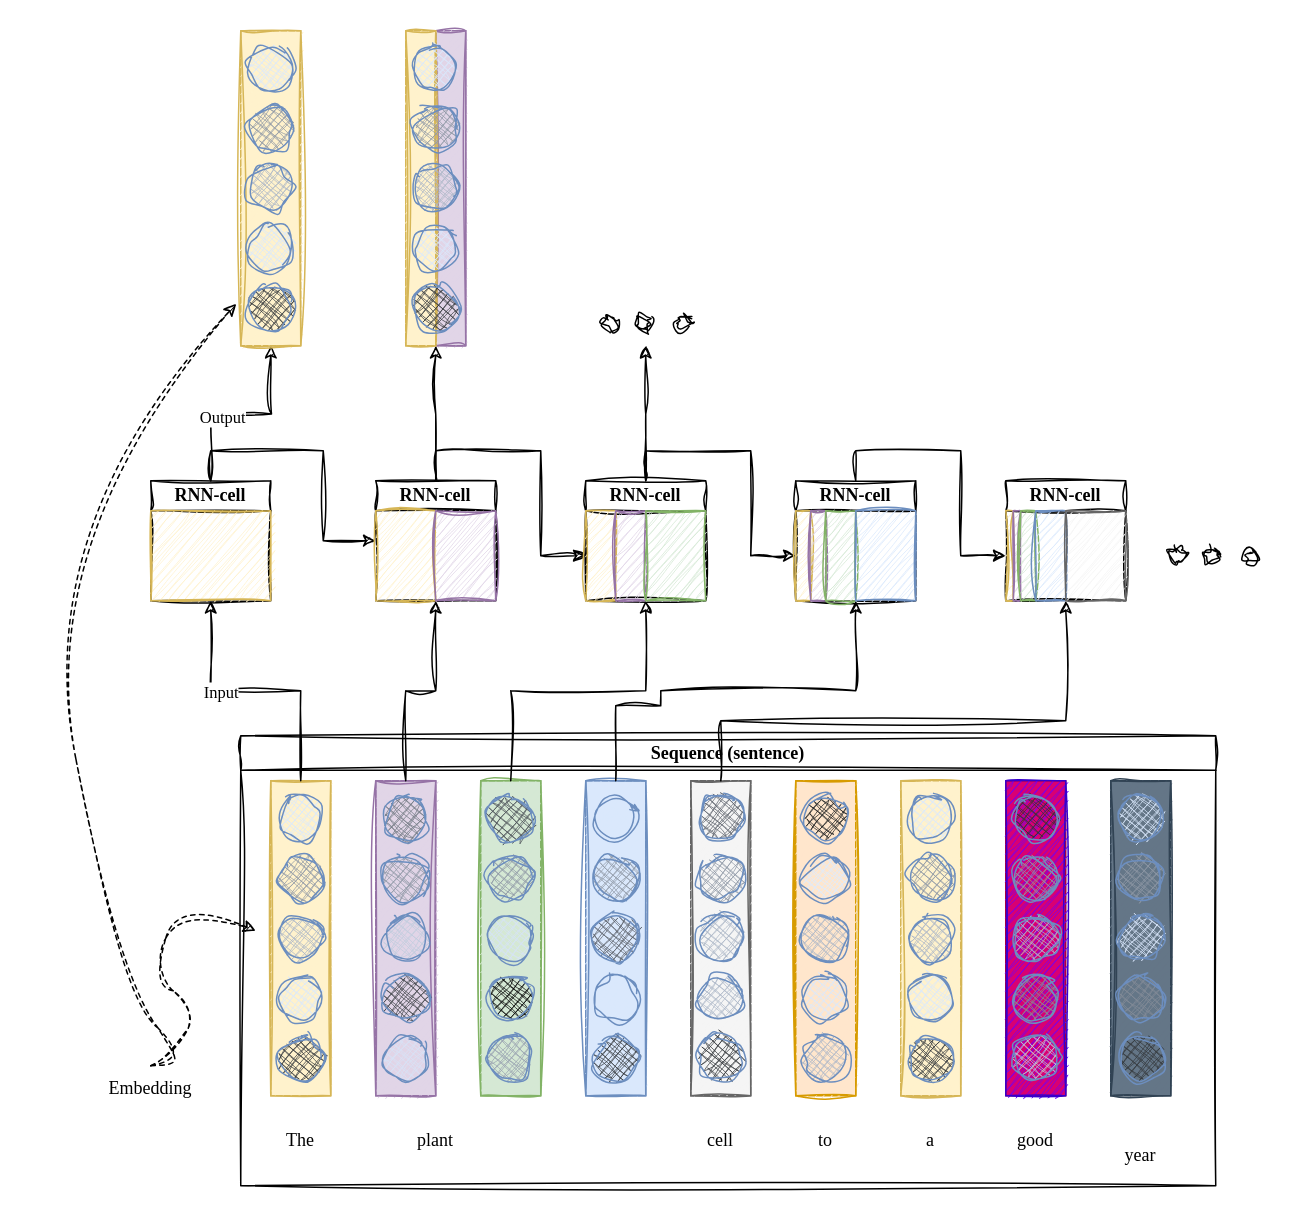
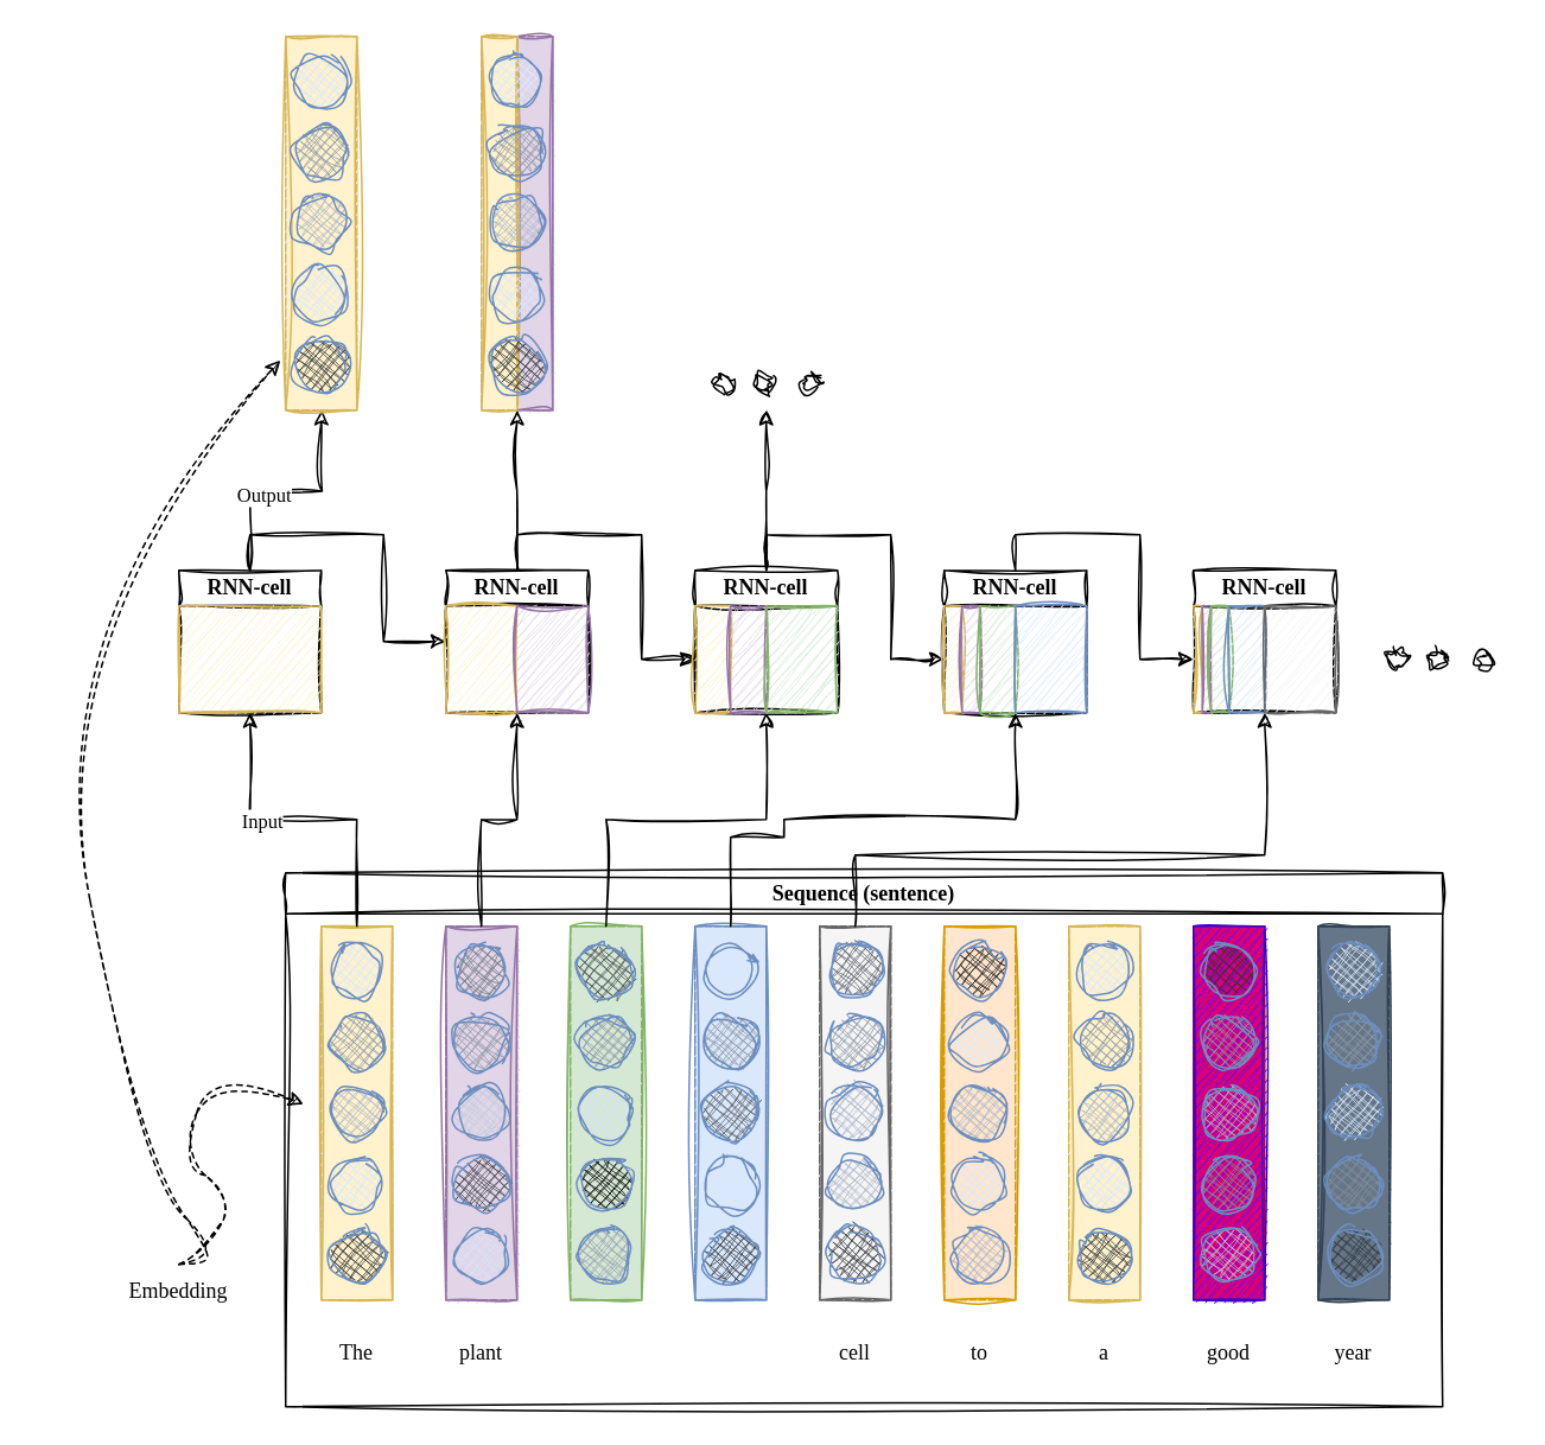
- <mxCell id="46" value="plant" style="text;html=1;align=center;verticalAlign=middle;whiteSpace=wrap;rounded=0;fontFamily=Architects Daughter;fontSource=https%3A%2F%2Ffonts.googleapis.com%2Fcss%3Ffamily%3DArchitects%2BDaughter;" vertex="1" parent="2"><mxGeometry x="100" y="255" width="60" height="30" as="geometry" /></mxCell>
+ <mxCell id="46" value="plant" style="text;html=1;align=center;verticalAlign=middle;whiteSpace=wrap;rounded=0;fontFamily=Architects Daughter;fontSource=https%3A%2F%2Ffonts.googleapis.com%2Fcss%3Ffamily%3DArchitects%2BDaughter;" vertex="1" parent="2"><mxGeometry x="80" y="255" width="60" height="30" as="geometry" /></mxCell>
- <mxCell id="51" value="year" style="text;html=1;align=center;verticalAlign=middle;whiteSpace=wrap;rounded=0;fontFamily=Architects Daughter;fontSource=https%3A%2F%2Ffonts.googleapis.com%2Fcss%3Ffamily%3DArchitects%2BDaughter;" vertex="1" parent="2"><mxGeometry x="570" y="265" width="60" height="30" as="geometry" /></mxCell>
+ <mxCell id="51" value="year" style="text;html=1;align=center;verticalAlign=middle;whiteSpace=wrap;rounded=0;fontFamily=Architects Daughter;fontSource=https%3A%2F%2Ffonts.googleapis.com%2Fcss%3Ffamily%3DArchitects%2BDaughter;" vertex="1" parent="2"><mxGeometry x="570" y="255" width="60" height="30" as="geometry" /></mxCell>
